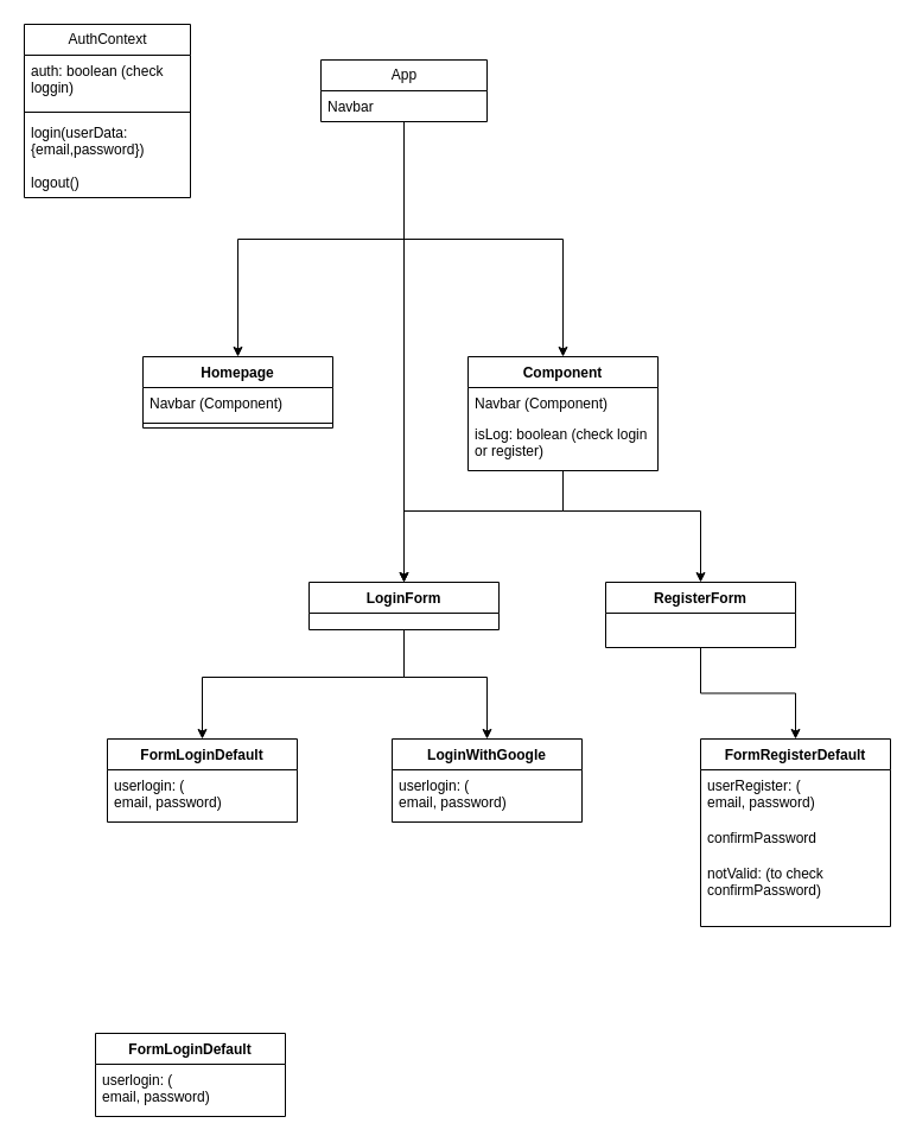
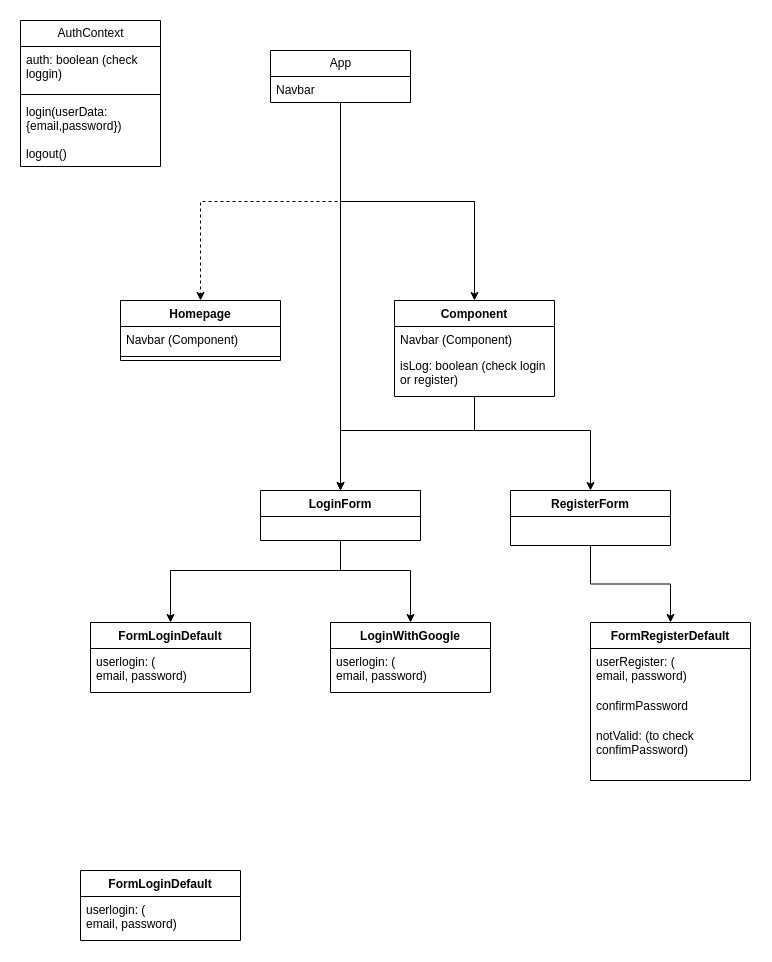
- <mxCell id="3" style="edgeStyle=orthogonalEdgeStyle;rounded=0;orthogonalLoop=1;jettySize=auto;html=1;" parent="1" source="4" target="17" edge="1"><mxGeometry relative="1" as="geometry" /></mxCell>
+ <mxCell id="3" style="edgeStyle=orthogonalEdgeStyle;rounded=0;orthogonalLoop=1;jettySize=auto;html=1;dashed=1;" parent="1" source="4" target="17" edge="1"><mxGeometry relative="1" as="geometry" /></mxCell>
- <mxCell id="22" value="LoginForm" style="swimlane;fontStyle=1;align=center;verticalAlign=top;childLayout=stackLayout;horizontal=1;startSize=26;horizontalStack=0;resizeParent=1;resizeParentMax=0;resizeLast=0;collapsible=1;marginBottom=0;whiteSpace=wrap;html=1;" parent="1" vertex="1"><mxGeometry x="260" y="490" width="160" height="40" as="geometry" /></mxCell>
+ <mxCell id="22" value="LoginForm" style="swimlane;fontStyle=1;align=center;verticalAlign=top;childLayout=stackLayout;horizontal=1;startSize=26;horizontalStack=0;resizeParent=1;resizeParentMax=0;resizeLast=0;collapsible=1;marginBottom=0;whiteSpace=wrap;html=1;" parent="1" vertex="1"><mxGeometry x="260" y="490" width="160" height="50" as="geometry" /></mxCell>
- <mxCell id="32" value="notValid: (to check confirmPassword)" style="text;strokeColor=none;fillColor=none;align=left;verticalAlign=top;spacingLeft=4;spacingRight=4;overflow=hidden;rotatable=0;points=[[0,0.5],[1,0.5]];portConstraint=eastwest;whiteSpace=wrap;html=1;" parent="29" vertex="1"><mxGeometry y="100" width="160" height="58" as="geometry" /></mxCell>
+ <mxCell id="32" value="notValid: (to check confimPassword)" style="text;strokeColor=none;fillColor=none;align=left;verticalAlign=top;spacingLeft=4;spacingRight=4;overflow=hidden;rotatable=0;points=[[0,0.5],[1,0.5]];portConstraint=eastwest;whiteSpace=wrap;html=1;" parent="29" vertex="1"><mxGeometry y="100" width="160" height="58" as="geometry" /></mxCell>
